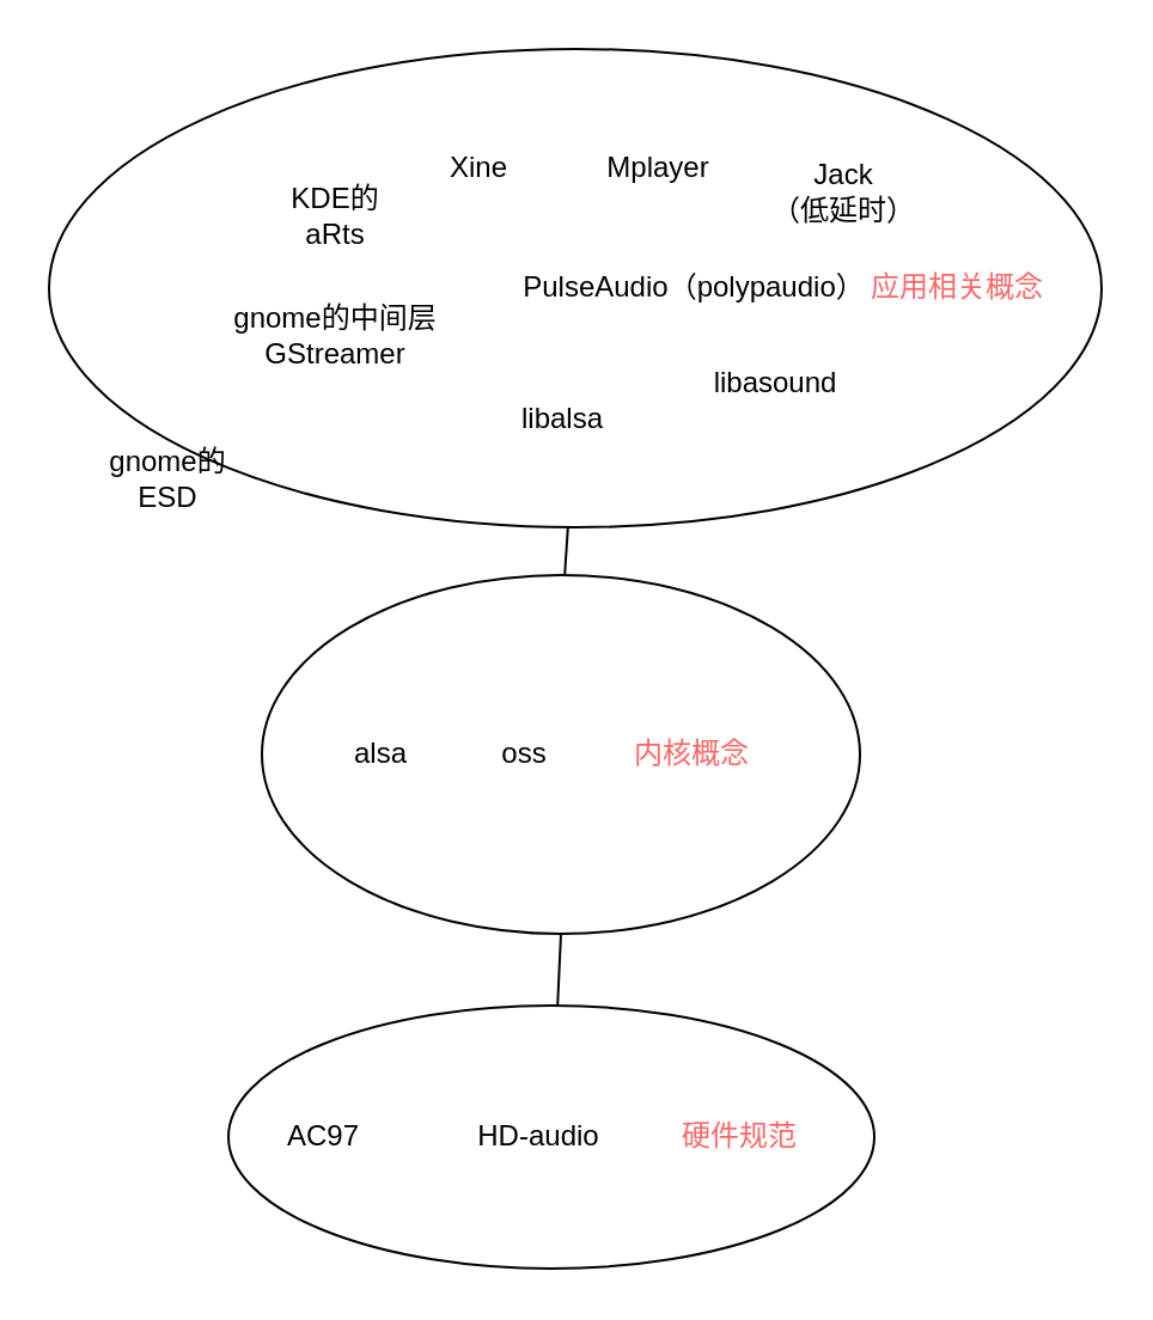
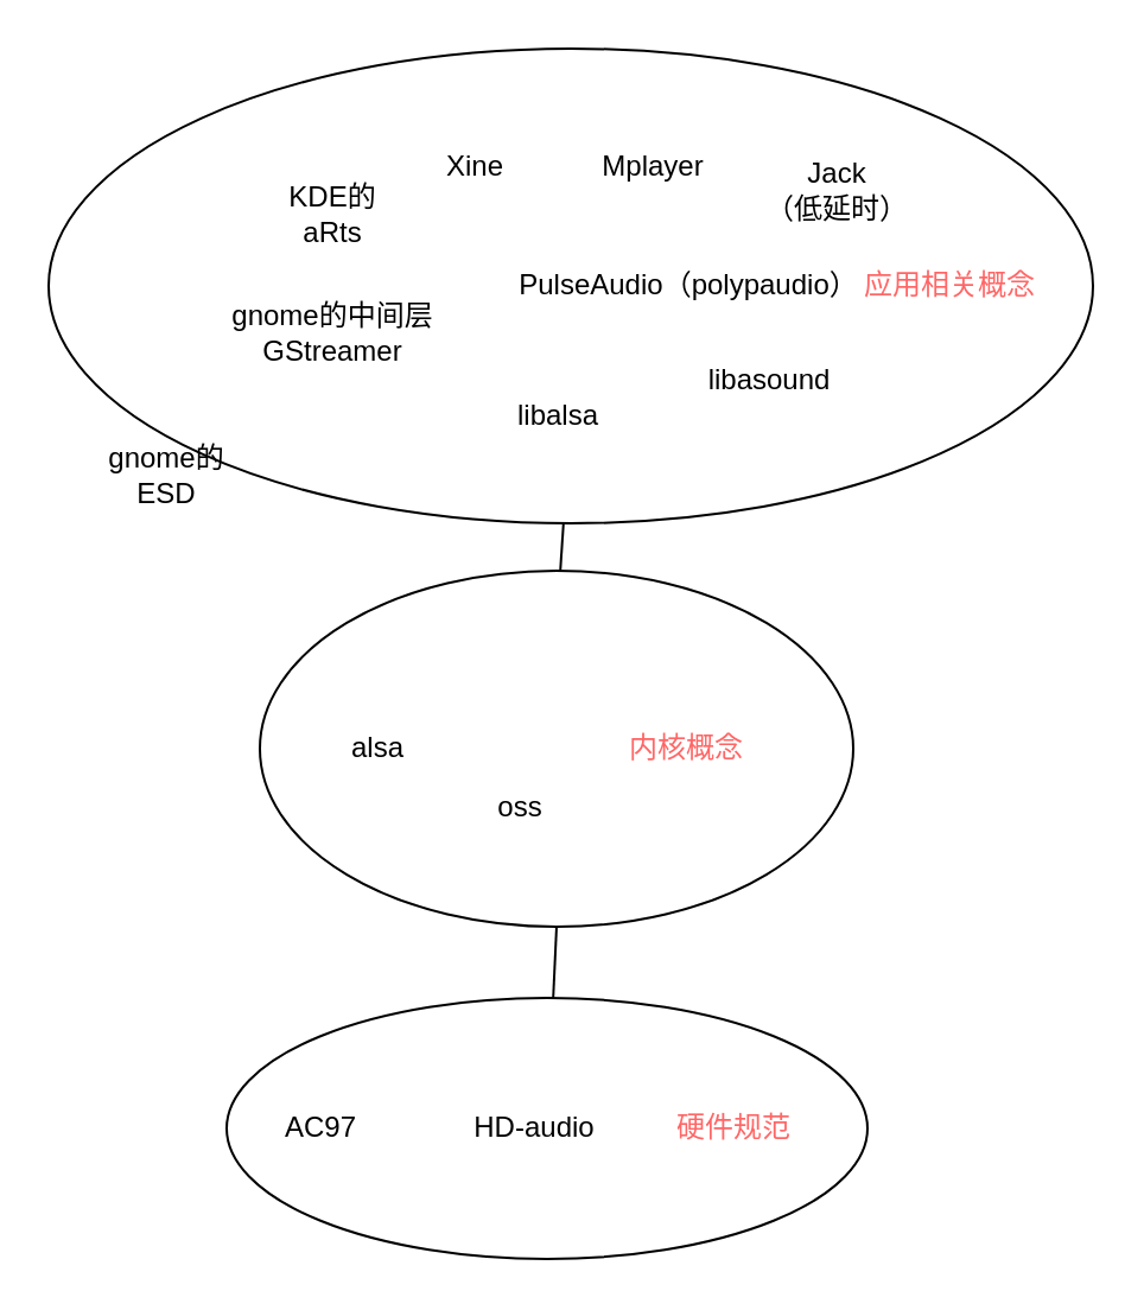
- <mxCell id="8" value="oss" style="text;html=1;strokeColor=none;fillColor=none;align=center;verticalAlign=middle;whiteSpace=wrap;rounded=0;" vertex="1" parent="1"><mxGeometry x="199" y="305" width="40" height="20" as="geometry" /></mxCell>
+ <mxCell id="8" value="oss" style="text;html=1;strokeColor=none;fillColor=none;align=center;verticalAlign=middle;whiteSpace=wrap;rounded=0;" vertex="1" parent="1"><mxGeometry x="199" y="330" width="40" height="20" as="geometry" /></mxCell>
